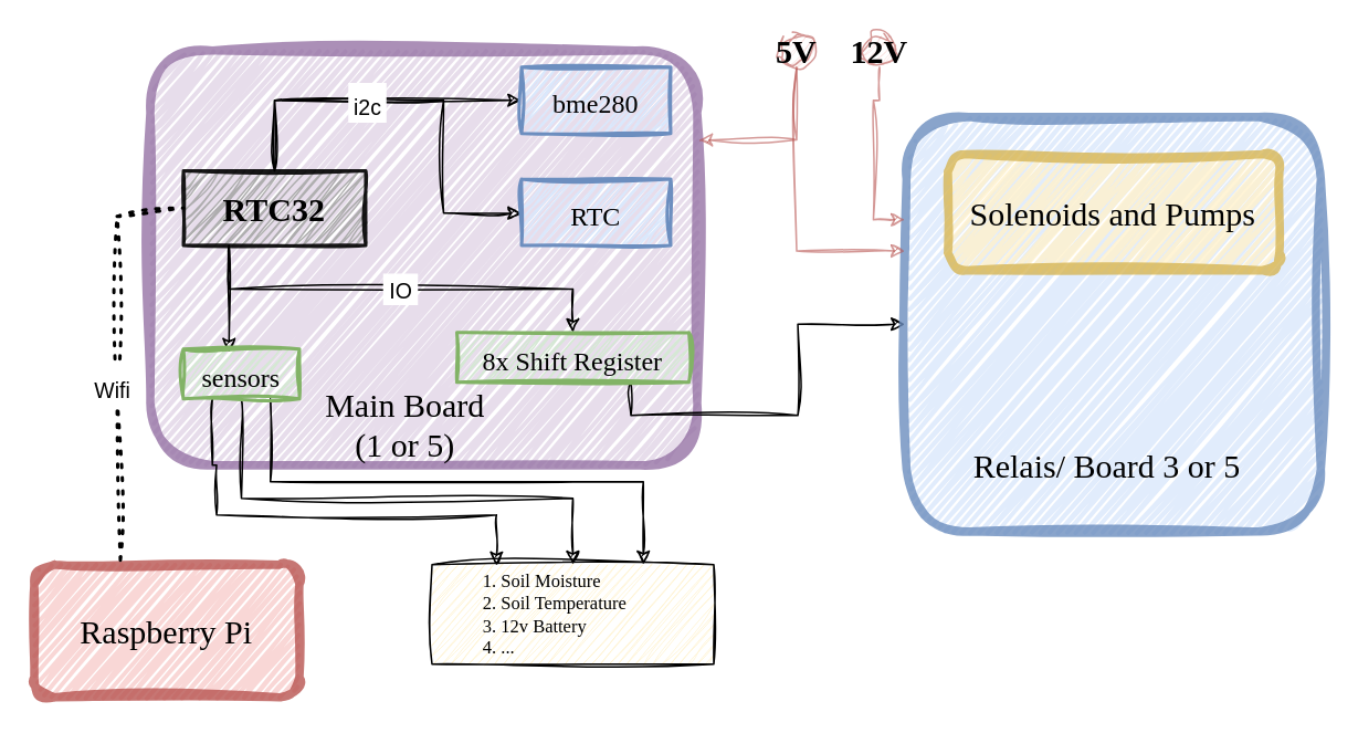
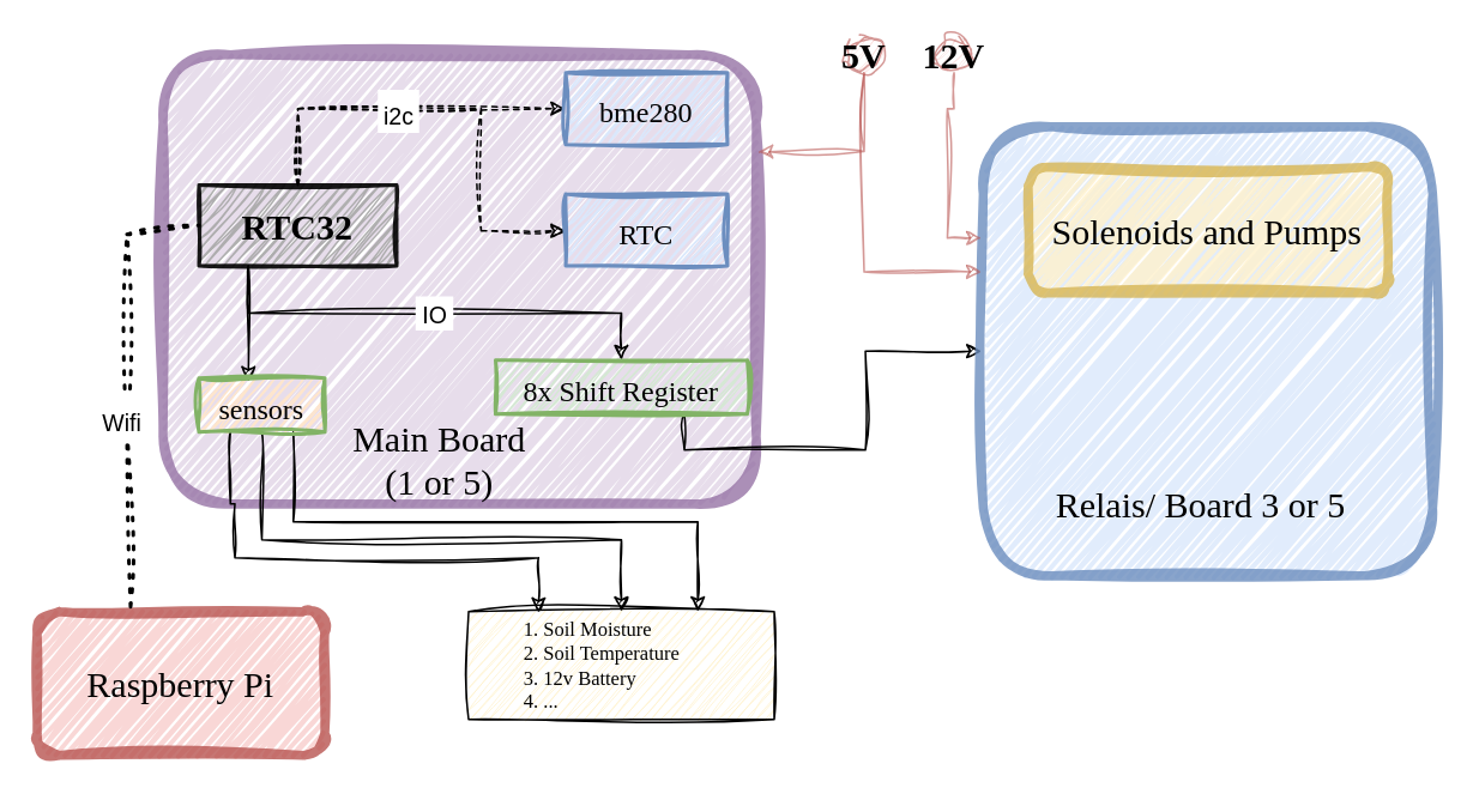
- <mxCell id="5" style="edgeStyle=orthogonalEdgeStyle;rounded=0;sketch=1;hachureGap=4;jiggle=2;curveFitting=1;orthogonalLoop=1;jettySize=auto;html=1;exitX=0.5;exitY=0;exitDx=0;exitDy=0;entryX=0;entryY=0.5;entryDx=0;entryDy=0;fontFamily=Architects Daughter;fontSource=https%3A%2F%2Ffonts.googleapis.com%2Fcss%3Ffamily%3DArchitects%2BDaughter;fontSize=16;" parent="1" source="8" target="10" edge="1"><mxGeometry relative="1" as="geometry" /></mxCell>
+ <mxCell id="5" style="edgeStyle=orthogonalEdgeStyle;rounded=0;sketch=1;hachureGap=4;jiggle=2;curveFitting=1;orthogonalLoop=1;jettySize=auto;html=1;exitX=0.5;exitY=0;exitDx=0;exitDy=0;entryX=0;entryY=0.5;entryDx=0;entryDy=0;fontFamily=Architects Daughter;fontSource=https%3A%2F%2Ffonts.googleapis.com%2Fcss%3Ffamily%3DArchitects%2BDaughter;fontSize=16;dashed=1;" parent="1" source="8" target="10" edge="1"><mxGeometry relative="1" as="geometry" /></mxCell>
- <mxCell id="6" style="edgeStyle=orthogonalEdgeStyle;rounded=0;sketch=1;hachureGap=4;jiggle=2;curveFitting=1;orthogonalLoop=1;jettySize=auto;html=1;exitX=0.5;exitY=0;exitDx=0;exitDy=0;fontFamily=Architects Daughter;fontSource=https%3A%2F%2Ffonts.googleapis.com%2Fcss%3Ffamily%3DArchitects%2BDaughter;fontSize=16;" parent="1" source="8" target="11" edge="1"><mxGeometry relative="1" as="geometry"><Array as="points"><mxPoint x="165" y="60" /><mxPoint x="267" y="60" /><mxPoint x="267" y="128" /></Array></mxGeometry></mxCell>
+ <mxCell id="6" style="edgeStyle=orthogonalEdgeStyle;rounded=0;sketch=1;hachureGap=4;jiggle=2;curveFitting=1;orthogonalLoop=1;jettySize=auto;html=1;exitX=0.5;exitY=0;exitDx=0;exitDy=0;fontFamily=Architects Daughter;fontSource=https%3A%2F%2Ffonts.googleapis.com%2Fcss%3Ffamily%3DArchitects%2BDaughter;fontSize=16;dashed=1;" parent="1" source="8" target="11" edge="1"><mxGeometry relative="1" as="geometry"><Array as="points"><mxPoint x="165" y="60" /><mxPoint x="267" y="60" /><mxPoint x="267" y="128" /></Array></mxGeometry></mxCell>
- <mxCell id="15" value="&lt;font style=&quot;font-size: 16px;&quot;&gt;sensors&lt;/font&gt;" style="rounded=0;whiteSpace=wrap;html=1;sketch=1;hachureGap=4;jiggle=2;curveFitting=1;fontFamily=Architects Daughter;fontSource=https://fonts.googleapis.com/css?family=Architects+Daughter;fontSize=20;fillColor=#d5e8d4;strokeColor=#82b366;strokeWidth=2;" parent="1" vertex="1"><mxGeometry x="110" y="210" width="70" height="30" as="geometry" /></mxCell>
+ <mxCell id="15" value="&lt;font style=&quot;font-size: 16px;&quot;&gt;sensors&lt;/font&gt;" style="rounded=0;whiteSpace=wrap;html=1;sketch=1;hachureGap=4;jiggle=2;curveFitting=1;fontFamily=Architects Daughter;fontSource=https://fonts.googleapis.com/css?family=Architects+Daughter;fontSize=20;fillColor=#ffe6cc;strokeColor=#82b366;strokeWidth=2;" parent="1" vertex="1"><mxGeometry x="110" y="210" width="70" height="30" as="geometry" /></mxCell>
